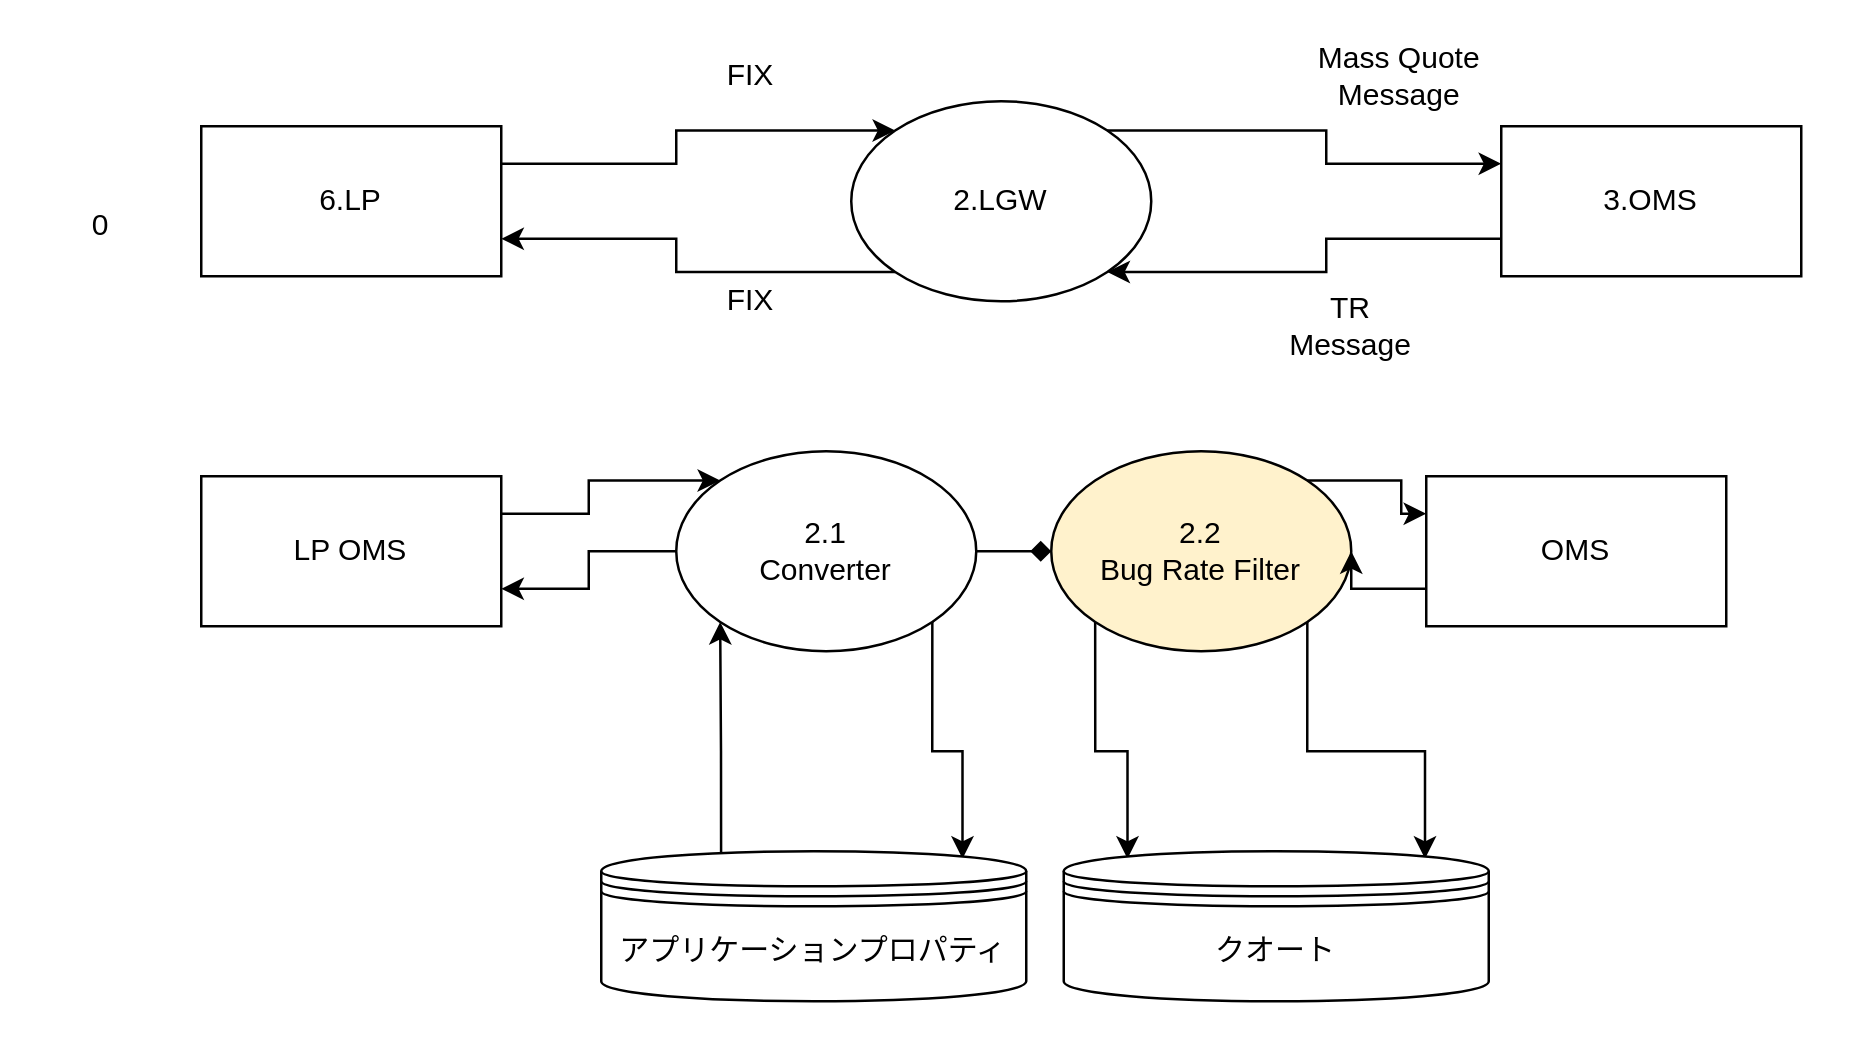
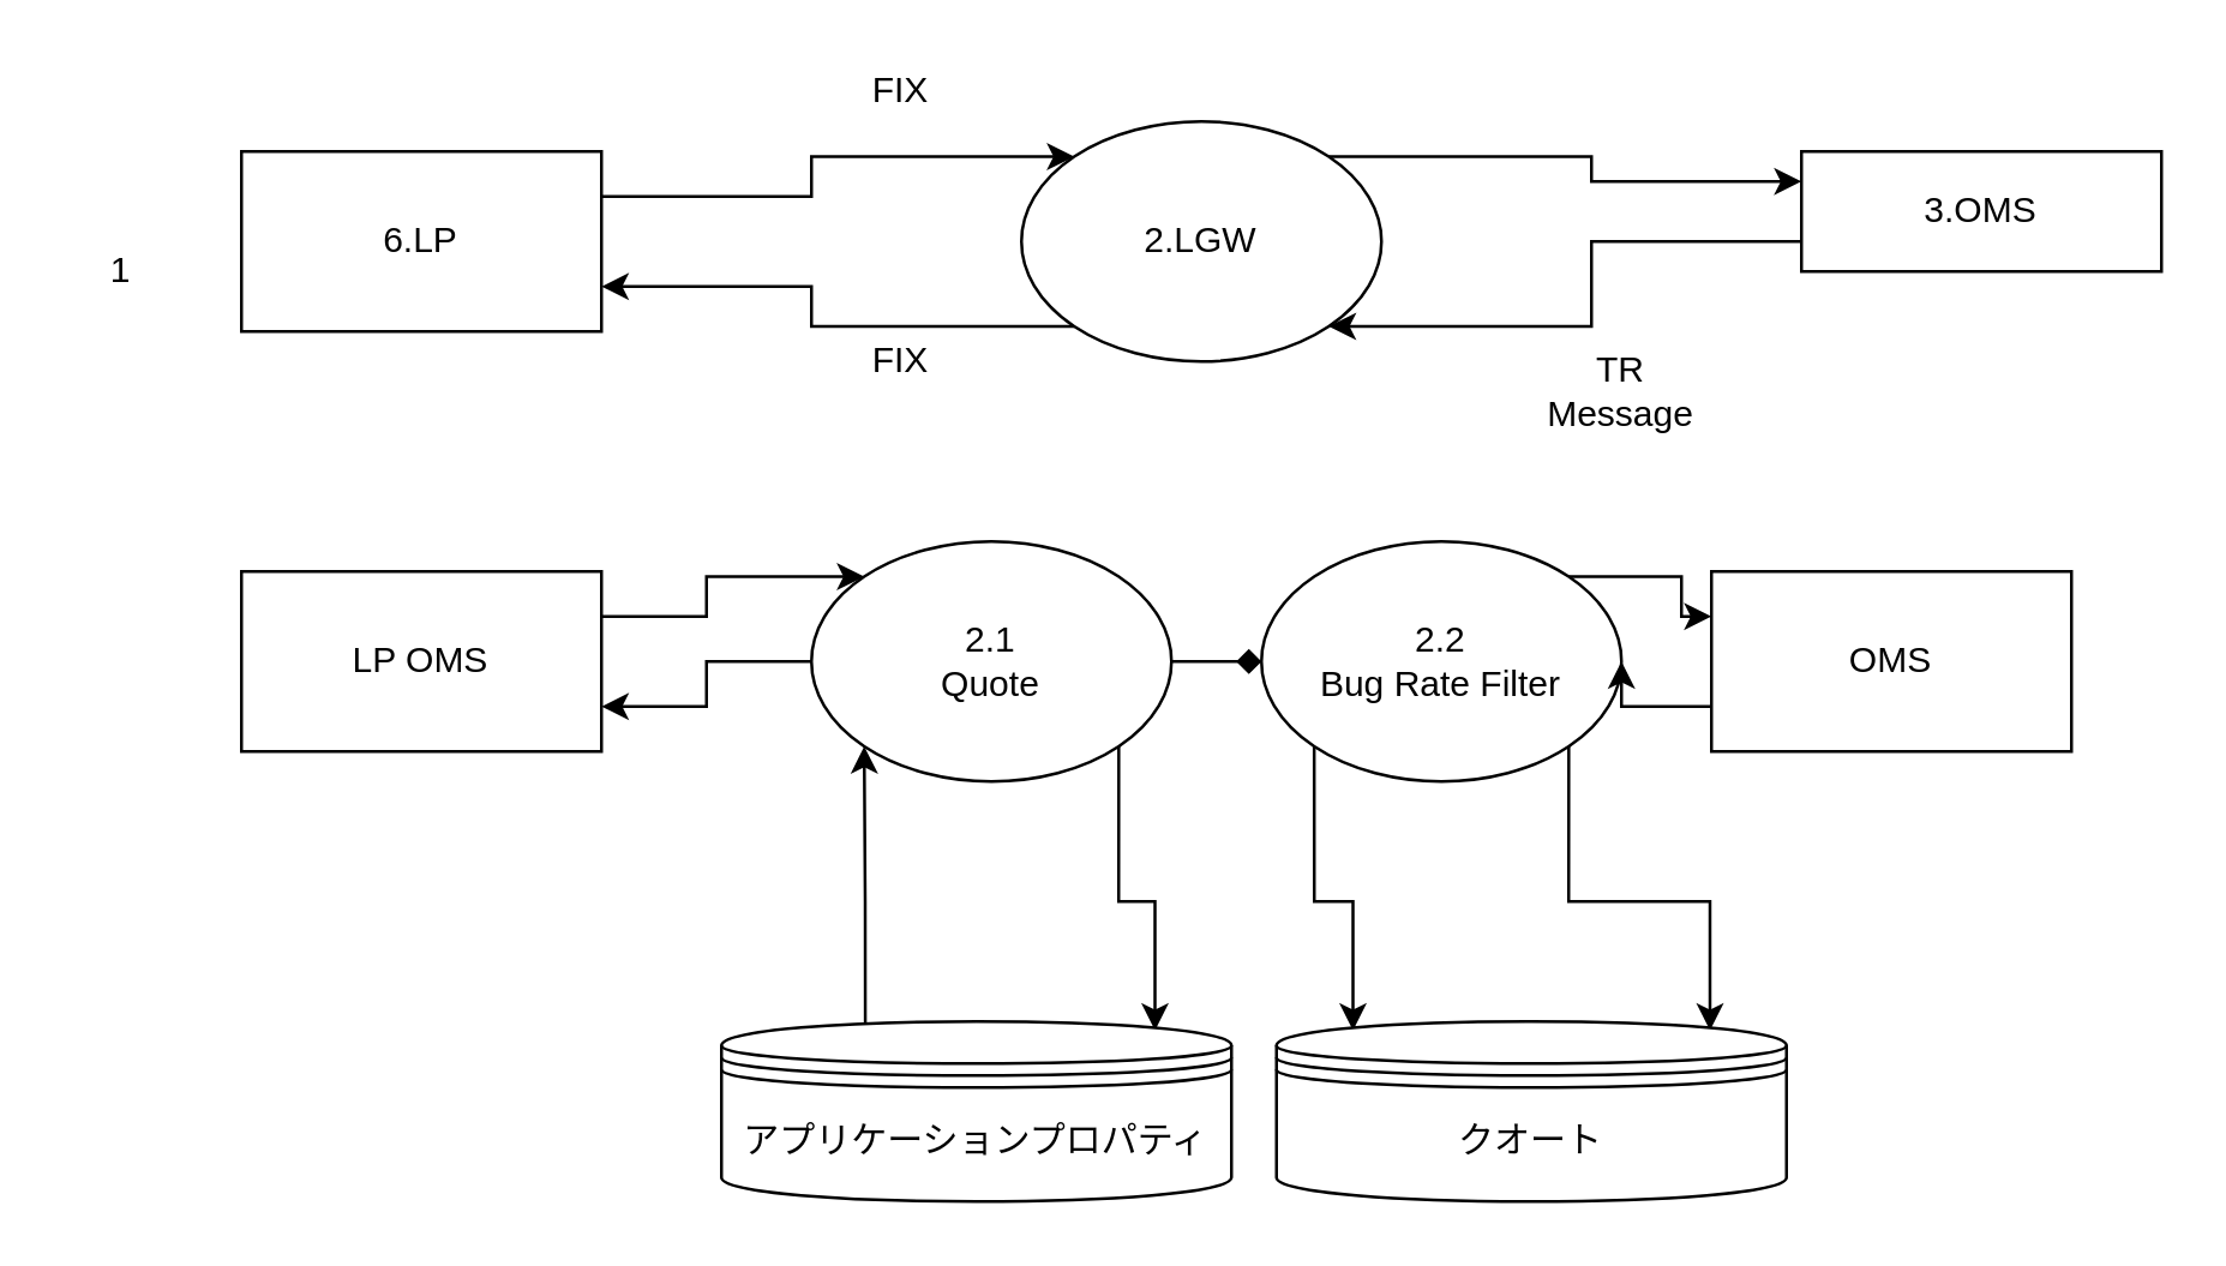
- <mxCell id="27" value="Mass Quote Message" style="text;html=1;strokeColor=none;fillColor=none;align=center;verticalAlign=middle;whiteSpace=wrap;rounded=0;" vertex="1" parent="1"><mxGeometry x="519" y="20" width="81" height="20" as="geometry" /></mxCell>
- <mxCell id="8" value="3.OMS" style="rounded=0;whiteSpace=wrap;html=1;" vertex="1" parent="1"><mxGeometry x="600" y="50" width="120" height="60" as="geometry" /></mxCell>
+ <mxCell id="8" value="3.OMS" style="rounded=0;whiteSpace=wrap;html=1;" vertex="1" parent="1"><mxGeometry x="600" y="50" width="120" height="40" as="geometry" /></mxCell>
- <mxCell id="9" value="0" style="text;html=1;strokeColor=none;fillColor=none;align=center;verticalAlign=middle;whiteSpace=wrap;rounded=0;" vertex="1" parent="1"><mxGeometry x="20" y="80" width="40" height="20" as="geometry" /></mxCell>
+ <mxCell id="9" value="1" style="text;html=1;strokeColor=none;fillColor=none;align=center;verticalAlign=middle;whiteSpace=wrap;rounded=0;" vertex="1" parent="1"><mxGeometry x="20" y="80" width="40" height="20" as="geometry" /></mxCell>
- <mxCell id="15" value="2.1 &lt;br&gt;Converter" style="ellipse;whiteSpace=wrap;html=1;" vertex="1" parent="1"><mxGeometry x="270" y="180" width="120" height="80" as="geometry" /></mxCell>
+ <mxCell id="15" value="2.1 &lt;br&gt;Quote" style="ellipse;whiteSpace=wrap;html=1;" vertex="1" parent="1"><mxGeometry x="270" y="180" width="120" height="80" as="geometry" /></mxCell>
- <mxCell id="21" value="2.2&lt;br&gt;Bug Rate Filter" style="ellipse;whiteSpace=wrap;html=1;fillColor=#fff2cc;" vertex="1" parent="1"><mxGeometry x="420" y="180" width="120" height="80" as="geometry" /></mxCell>
+ <mxCell id="21" value="2.2&lt;br&gt;Bug Rate Filter" style="ellipse;whiteSpace=wrap;html=1;" vertex="1" parent="1"><mxGeometry x="420" y="180" width="120" height="80" as="geometry" /></mxCell>
